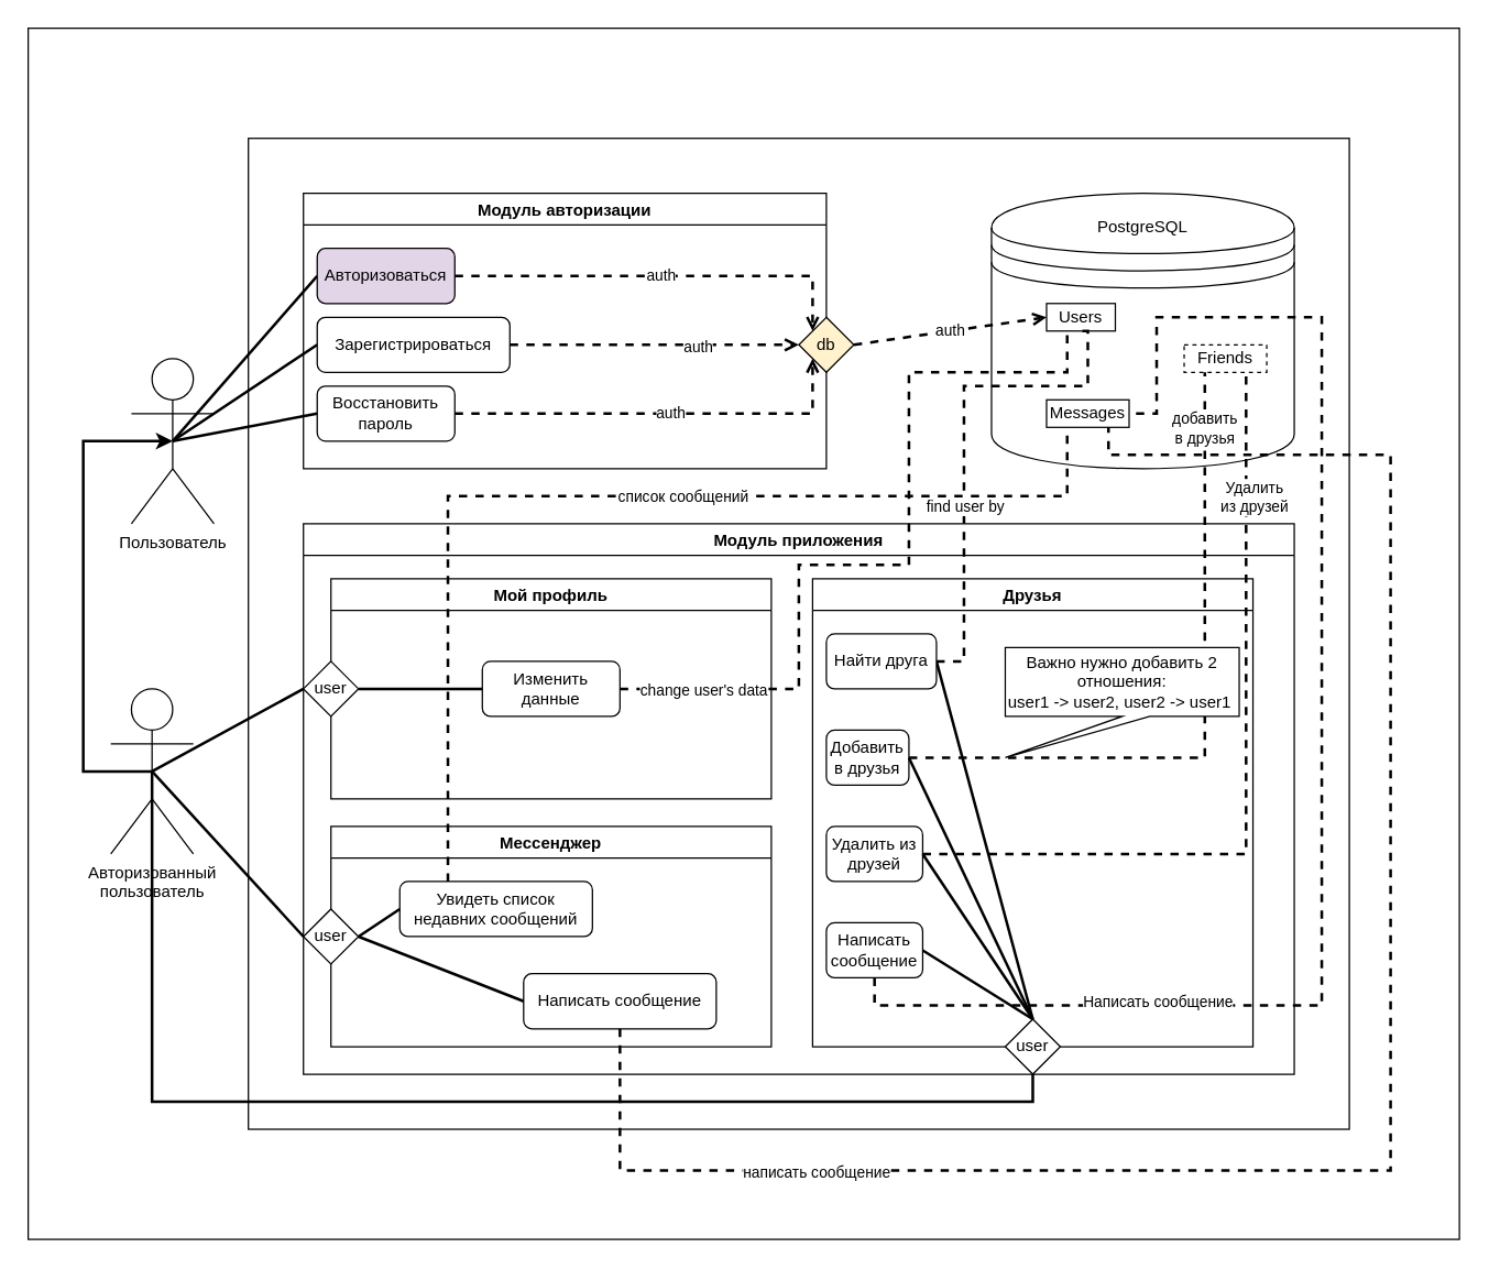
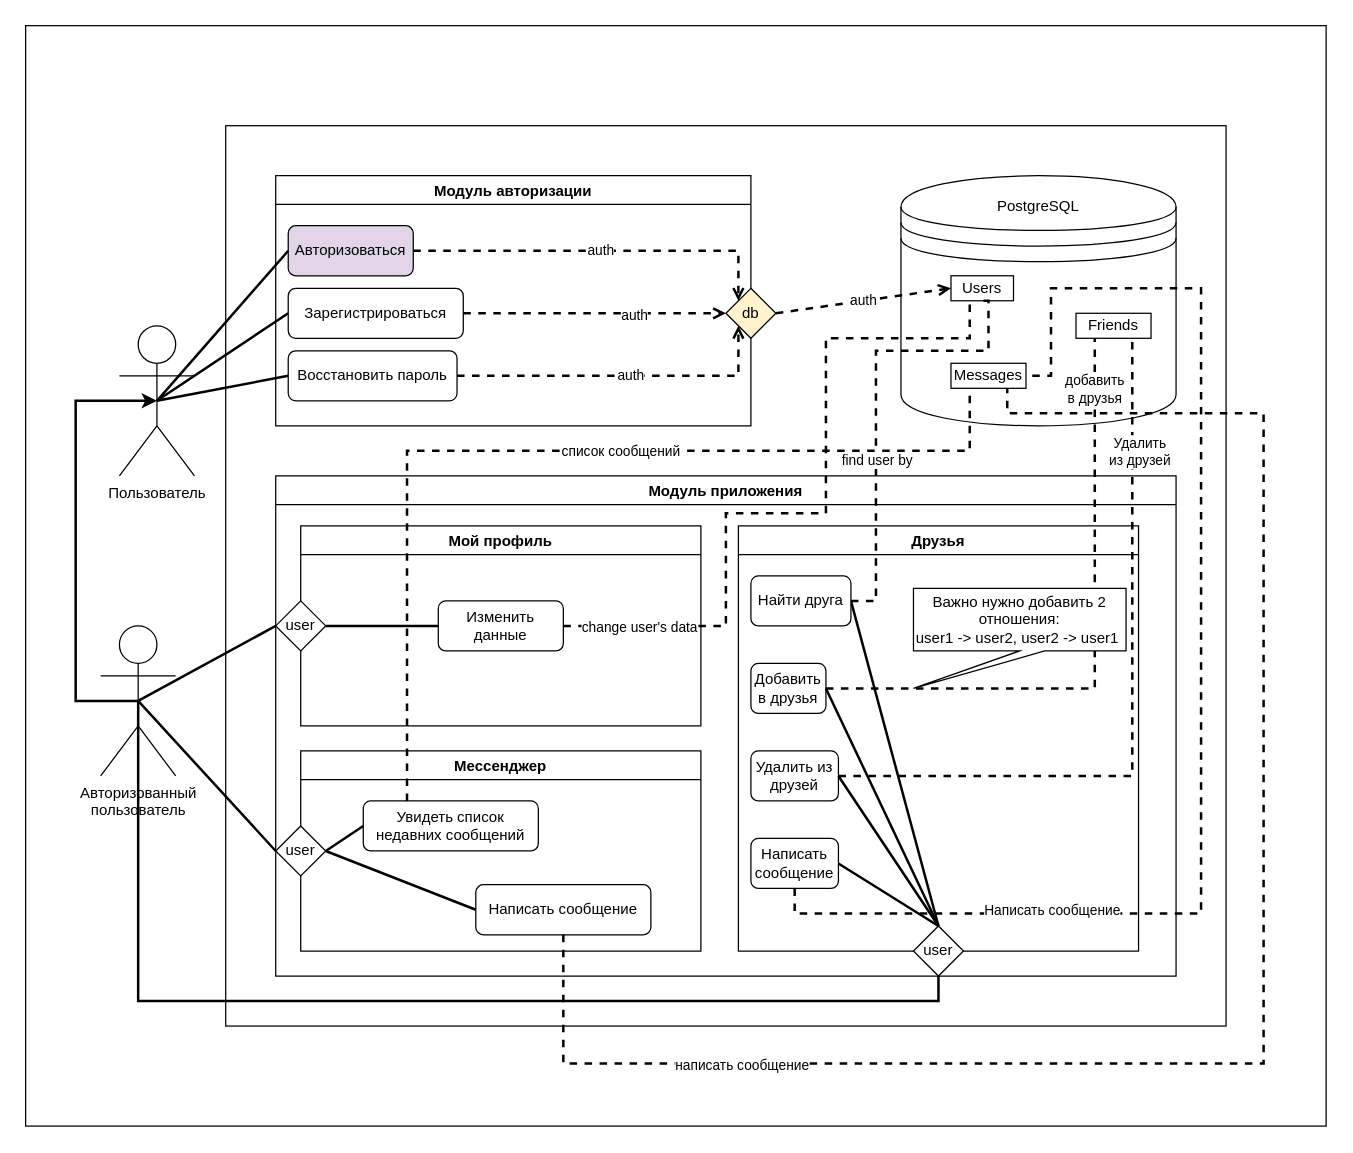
- <mxCell id="29" value="Friends" style="rounded=0;whiteSpace=wrap;html=1;dashed=1;" parent="1" vertex="1"><mxGeometry x="860" y="250" width="60" height="20" as="geometry" /></mxCell>
+ <mxCell id="29" value="Friends" style="rounded=0;whiteSpace=wrap;html=1;" parent="1" vertex="1"><mxGeometry x="860" y="250" width="60" height="20" as="geometry" /></mxCell>
- <mxCell id="14" value="Восстановить пароль" style="rounded=1;whiteSpace=wrap;html=1;" parent="13" vertex="1"><mxGeometry x="10" y="140" width="100" height="40" as="geometry" /></mxCell>
+ <mxCell id="14" value="Восстановить пароль" style="rounded=1;whiteSpace=wrap;html=1;" parent="13" vertex="1"><mxGeometry x="10" y="140" width="135" height="40" as="geometry" /></mxCell>
